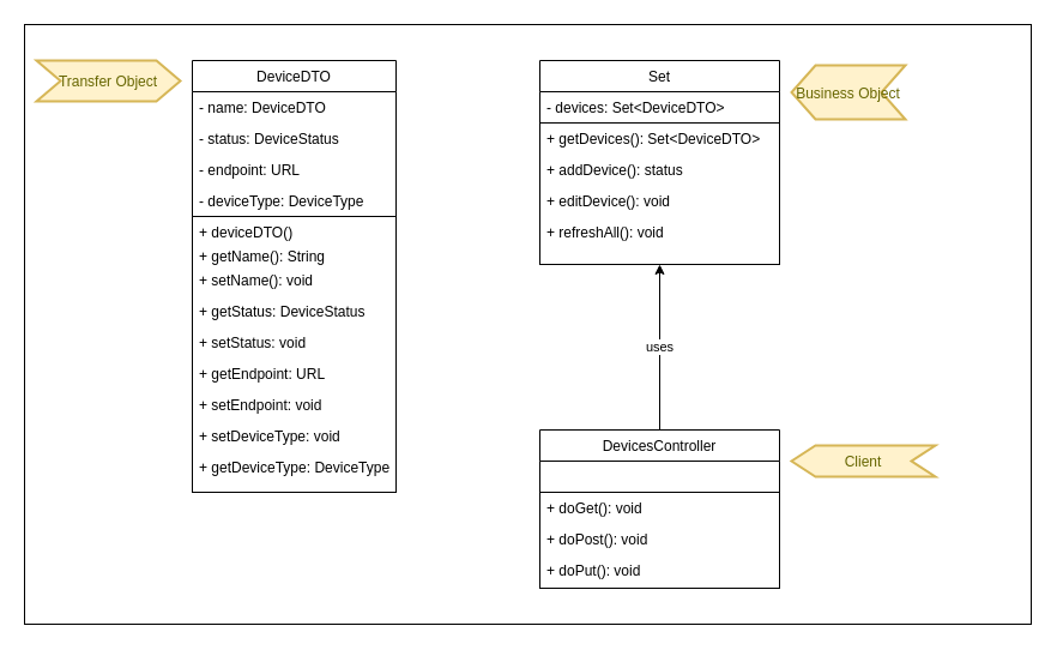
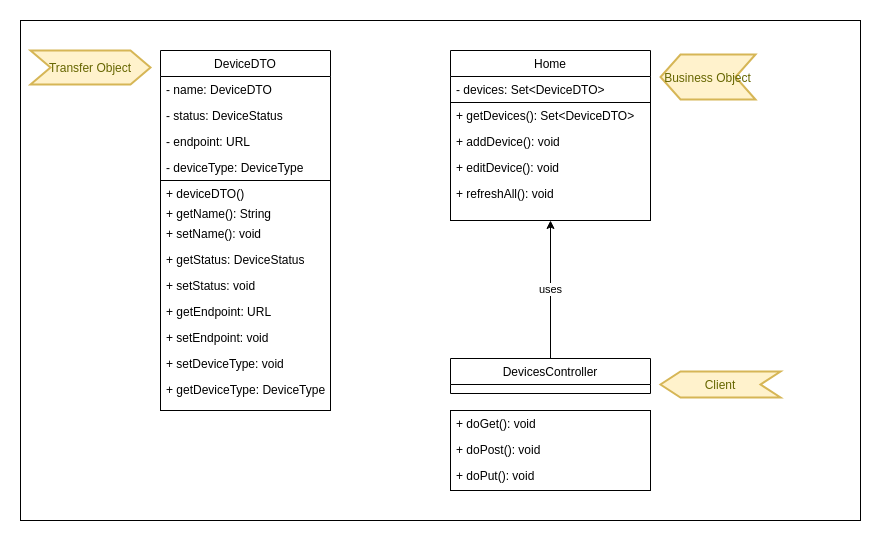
- <mxCell id="18" value="Set" style="swimlane;fontStyle=0;childLayout=stackLayout;horizontal=1;startSize=26;fillColor=none;horizontalStack=0;resizeParent=1;resizeParentMax=0;resizeLast=0;collapsible=1;marginBottom=0;" parent="1" vertex="1"><mxGeometry x="450" y="50" width="200" height="52" as="geometry" /></mxCell>
+ <mxCell id="18" value="Home" style="swimlane;fontStyle=0;childLayout=stackLayout;horizontal=1;startSize=26;fillColor=none;horizontalStack=0;resizeParent=1;resizeParentMax=0;resizeLast=0;collapsible=1;marginBottom=0;" parent="1" vertex="1"><mxGeometry x="450" y="50" width="200" height="52" as="geometry" /></mxCell>
- <mxCell id="22" value="+ addDevice(): status" style="text;strokeColor=none;fillColor=none;align=left;verticalAlign=top;spacingLeft=4;spacingRight=4;overflow=hidden;rotatable=0;points=[[0,0.5],[1,0.5]];portConstraint=eastwest;" parent="1" vertex="1"><mxGeometry x="450" y="128" width="170" height="26" as="geometry" /></mxCell>
+ <mxCell id="22" value="+ addDevice(): void" style="text;strokeColor=none;fillColor=none;align=left;verticalAlign=top;spacingLeft=4;spacingRight=4;overflow=hidden;rotatable=0;points=[[0,0.5],[1,0.5]];portConstraint=eastwest;" parent="1" vertex="1"><mxGeometry x="450" y="128" width="170" height="26" as="geometry" /></mxCell>
- <mxCell id="25" value="DevicesController" style="swimlane;fontStyle=0;childLayout=stackLayout;horizontal=1;startSize=26;fillColor=none;horizontalStack=0;resizeParent=1;resizeParentMax=0;resizeLast=0;collapsible=1;marginBottom=0;" parent="1" vertex="1"><mxGeometry x="450" y="358" width="200" height="52" as="geometry" /></mxCell>
+ <mxCell id="25" value="DevicesController" style="swimlane;fontStyle=0;childLayout=stackLayout;horizontal=1;startSize=26;fillColor=none;horizontalStack=0;resizeParent=1;resizeParentMax=0;resizeLast=0;collapsible=1;marginBottom=0;" parent="1" vertex="1"><mxGeometry x="450" y="358" width="200" height="35" as="geometry" /></mxCell>
